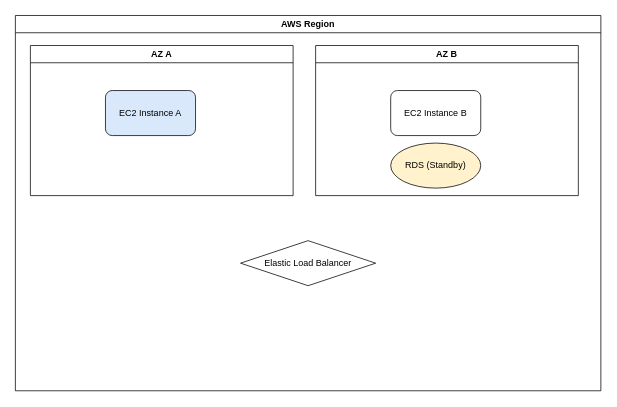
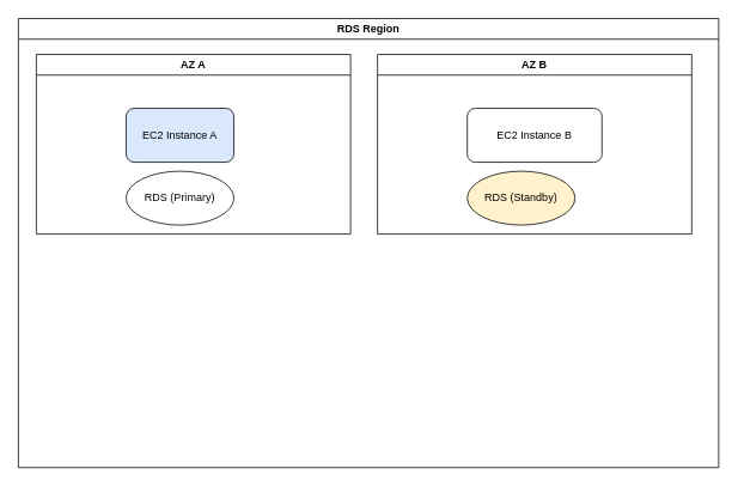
- <mxCell id="2" value="AWS Region" style="swimlane" vertex="1" parent="1"><mxGeometry x="20" y="20" width="780" height="500" as="geometry" /></mxCell>
+ <mxCell id="2" value="RDS Region" style="swimlane" vertex="1" parent="1"><mxGeometry x="20" y="20" width="780" height="500" as="geometry" /></mxCell>
- <mxCell id="7" value="EC2 Instance B" style="rounded=1;whiteSpace=wrap;html=1;" vertex="1" parent="6"><mxGeometry x="100" y="60" width="120" height="60" as="geometry" /></mxCell>
+ <mxCell id="7" value="EC2 Instance B" style="rounded=1;whiteSpace=wrap;html=1;" vertex="1" parent="6"><mxGeometry x="100" y="60" width="150" height="60" as="geometry" /></mxCell>
+ <mxCell id="5" value="RDS (Primary)" style="ellipse;whiteSpace=wrap;html=1;" vertex="1" parent="3"><mxGeometry x="100" y="130" width="120" height="60" as="geometry" /></mxCell>
- <mxCell id="9" value="Elastic Load Balancer" style="rhombus;whiteSpace=wrap;html=1;" vertex="1" parent="2"><mxGeometry x="300" y="300" width="180" height="60" as="geometry" /></mxCell>
